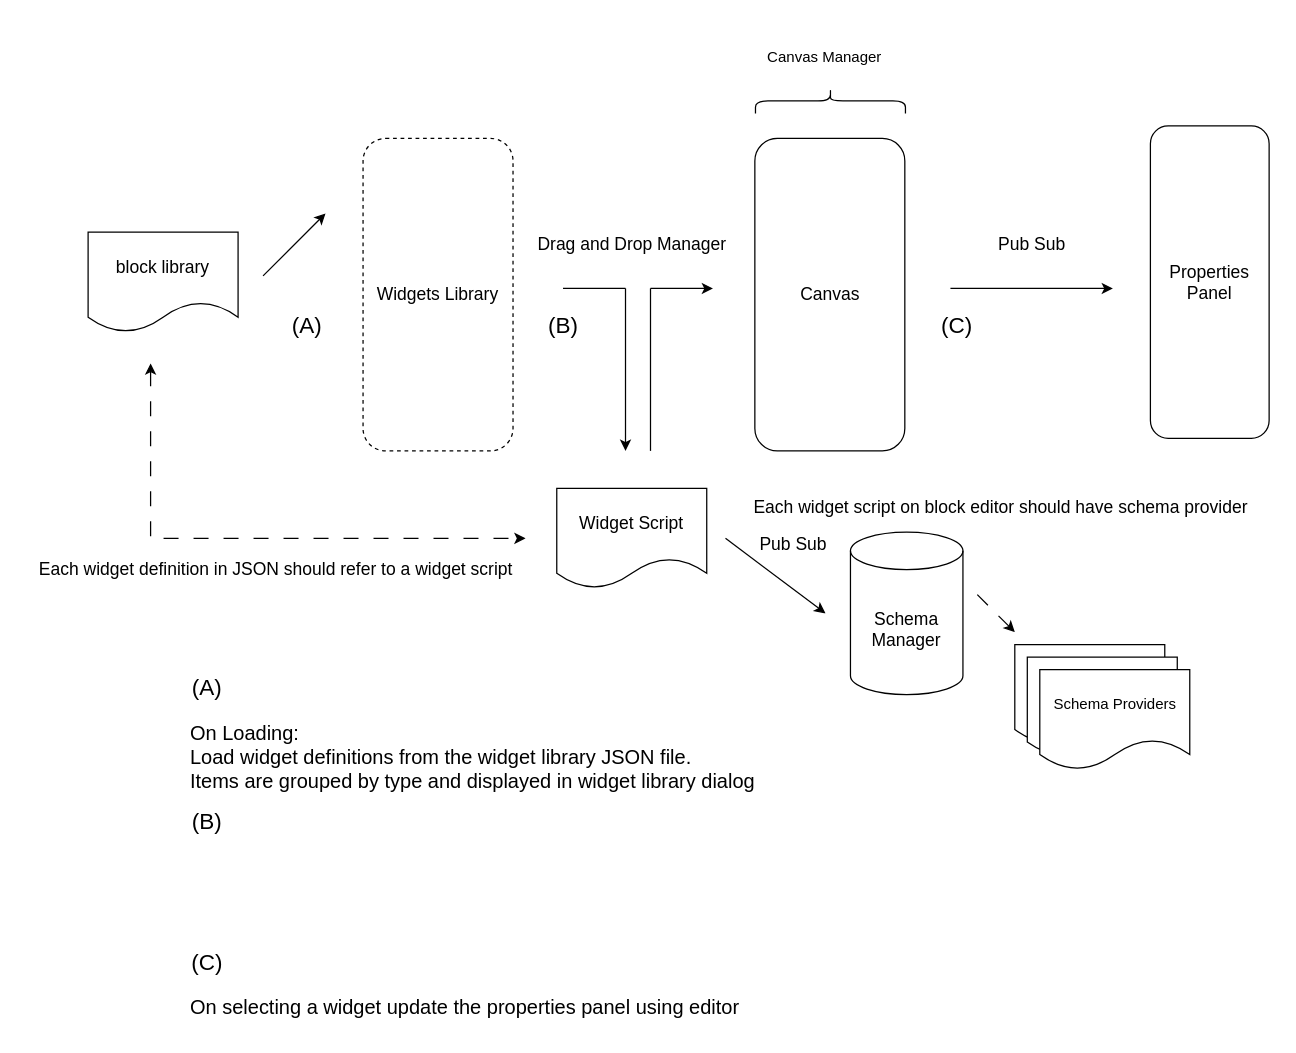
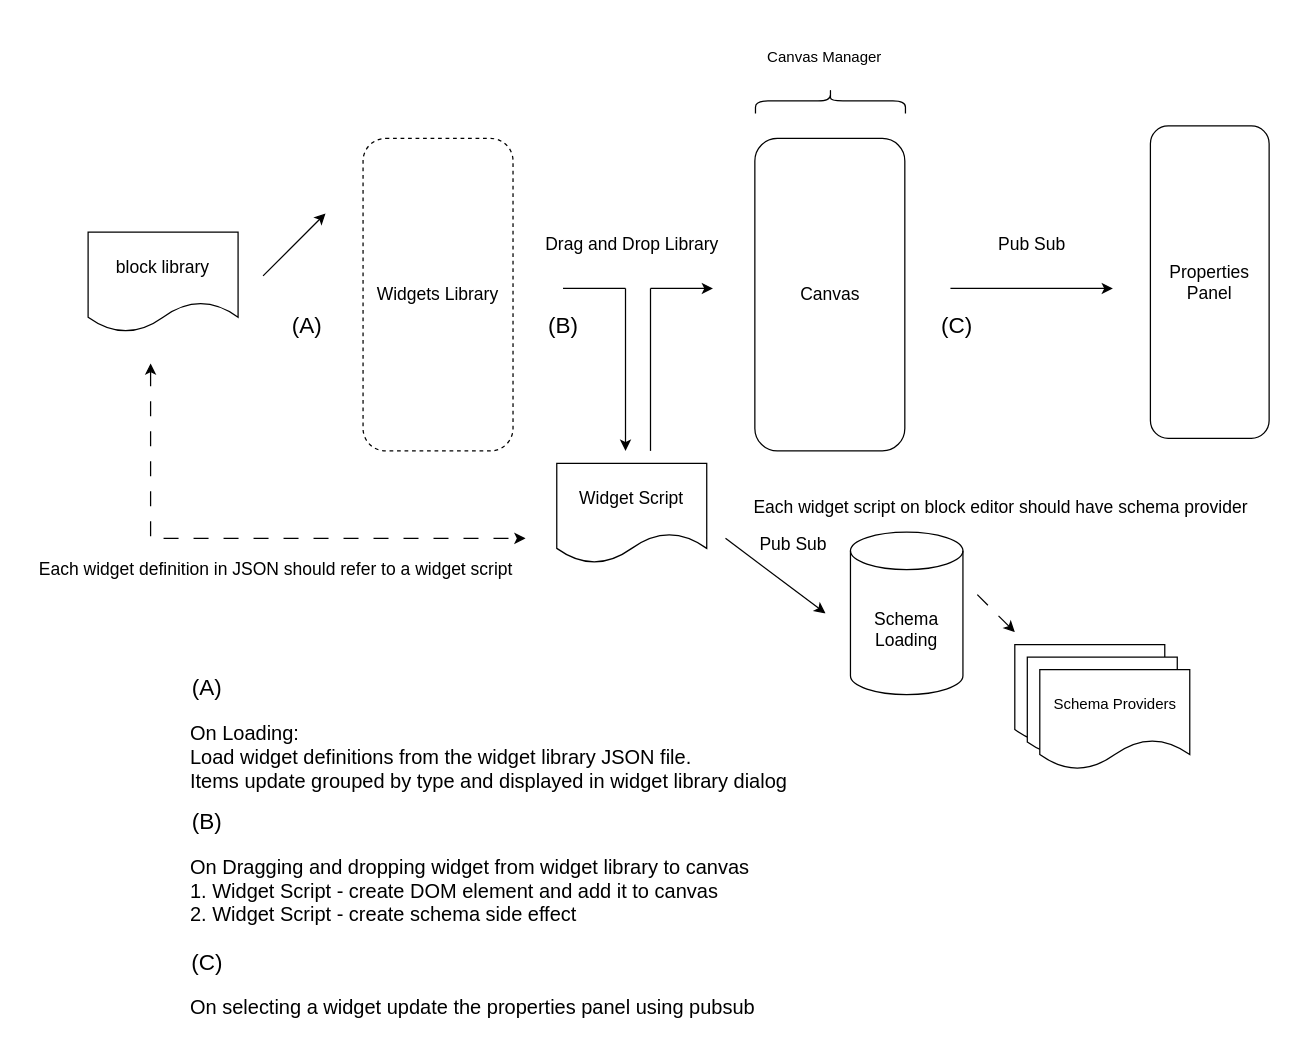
- <mxCell id="5" value="Drag and Drop Manager" style="text;html=1;align=center;verticalAlign=middle;resizable=0;points=[];autosize=1;strokeColor=none;fillColor=none;fontSize=14;" parent="1" vertex="1"><mxGeometry x="420" y="180" width="170" height="30" as="geometry" /></mxCell>
+ <mxCell id="5" value="Drag and Drop Library" style="text;html=1;align=center;verticalAlign=middle;resizable=0;points=[];autosize=1;strokeColor=none;fillColor=none;fontSize=14;" parent="1" vertex="1"><mxGeometry x="420" y="180" width="170" height="30" as="geometry" /></mxCell>
- <mxCell id="14" value="Widget Script" style="shape=document;whiteSpace=wrap;html=1;boundedLbl=1;fontSize=14;" parent="1" vertex="1"><mxGeometry x="445" y="390" width="120" height="80" as="geometry" /></mxCell>
+ <mxCell id="14" value="Widget Script" style="shape=document;whiteSpace=wrap;html=1;boundedLbl=1;fontSize=14;" parent="1" vertex="1"><mxGeometry x="445" y="370" width="120" height="80" as="geometry" /></mxCell>
- <mxCell id="10" value="Schema Manager" style="shape=cylinder3;whiteSpace=wrap;html=1;boundedLbl=1;backgroundOutline=1;size=15;fontSize=14;" parent="1" vertex="1"><mxGeometry x="680" y="425" width="90" height="130" as="geometry" /></mxCell>
+ <mxCell id="10" value="Schema Loading" style="shape=cylinder3;whiteSpace=wrap;html=1;boundedLbl=1;backgroundOutline=1;size=15;fontSize=14;" parent="1" vertex="1"><mxGeometry x="680" y="425" width="90" height="130" as="geometry" /></mxCell>
- <mxCell id="24" value="On Loading:&lt;br style=&quot;font-size: 16px;&quot;&gt;Load widget definitions from the widget library JSON file.&lt;br style=&quot;font-size: 16px;&quot;&gt;Items are grouped by type and displayed in widget library dialog" style="text;html=1;align=left;verticalAlign=middle;resizable=0;points=[];autosize=1;strokeColor=none;fillColor=none;fontSize=16;" parent="1" vertex="1"><mxGeometry x="150" y="570" width="480" height="70" as="geometry" /></mxCell>
+ <mxCell id="24" value="On Loading:&lt;br style=&quot;font-size: 16px;&quot;&gt;Load widget definitions from the widget library JSON file.&lt;br style=&quot;font-size: 16px;&quot;&gt;Items update grouped by type and displayed in widget library dialog" style="text;html=1;align=left;verticalAlign=middle;resizable=0;points=[];autosize=1;strokeColor=none;fillColor=none;fontSize=16;" parent="1" vertex="1"><mxGeometry x="150" y="570" width="480" height="70" as="geometry" /></mxCell>
+ <mxCell id="25" value="On Dragging and dropping widget from widget library to canvas&lt;div&gt;1. Widget Script - create DOM element and add it to canvas&lt;/div&gt;&lt;div&gt;2. Widget Script - create schema side effect&amp;nbsp;&lt;/div&gt;" style="text;html=1;align=left;verticalAlign=middle;resizable=0;points=[];autosize=1;strokeColor=none;fillColor=none;fontSize=16;" parent="1" vertex="1"><mxGeometry x="150" y="677" width="470" height="70" as="geometry" /></mxCell>
- <mxCell id="35" value="On selecting a widget update the properties panel using editor" style="text;html=1;align=left;verticalAlign=middle;resizable=0;points=[];autosize=1;strokeColor=none;fillColor=none;fontSize=16;" parent="1" vertex="1"><mxGeometry x="150" y="790" width="480" height="30" as="geometry" /></mxCell>
+ <mxCell id="35" value="On selecting a widget update the properties panel using pubsub" style="text;html=1;align=left;verticalAlign=middle;resizable=0;points=[];autosize=1;strokeColor=none;fillColor=none;fontSize=16;" parent="1" vertex="1"><mxGeometry x="150" y="790" width="480" height="30" as="geometry" /></mxCell>
